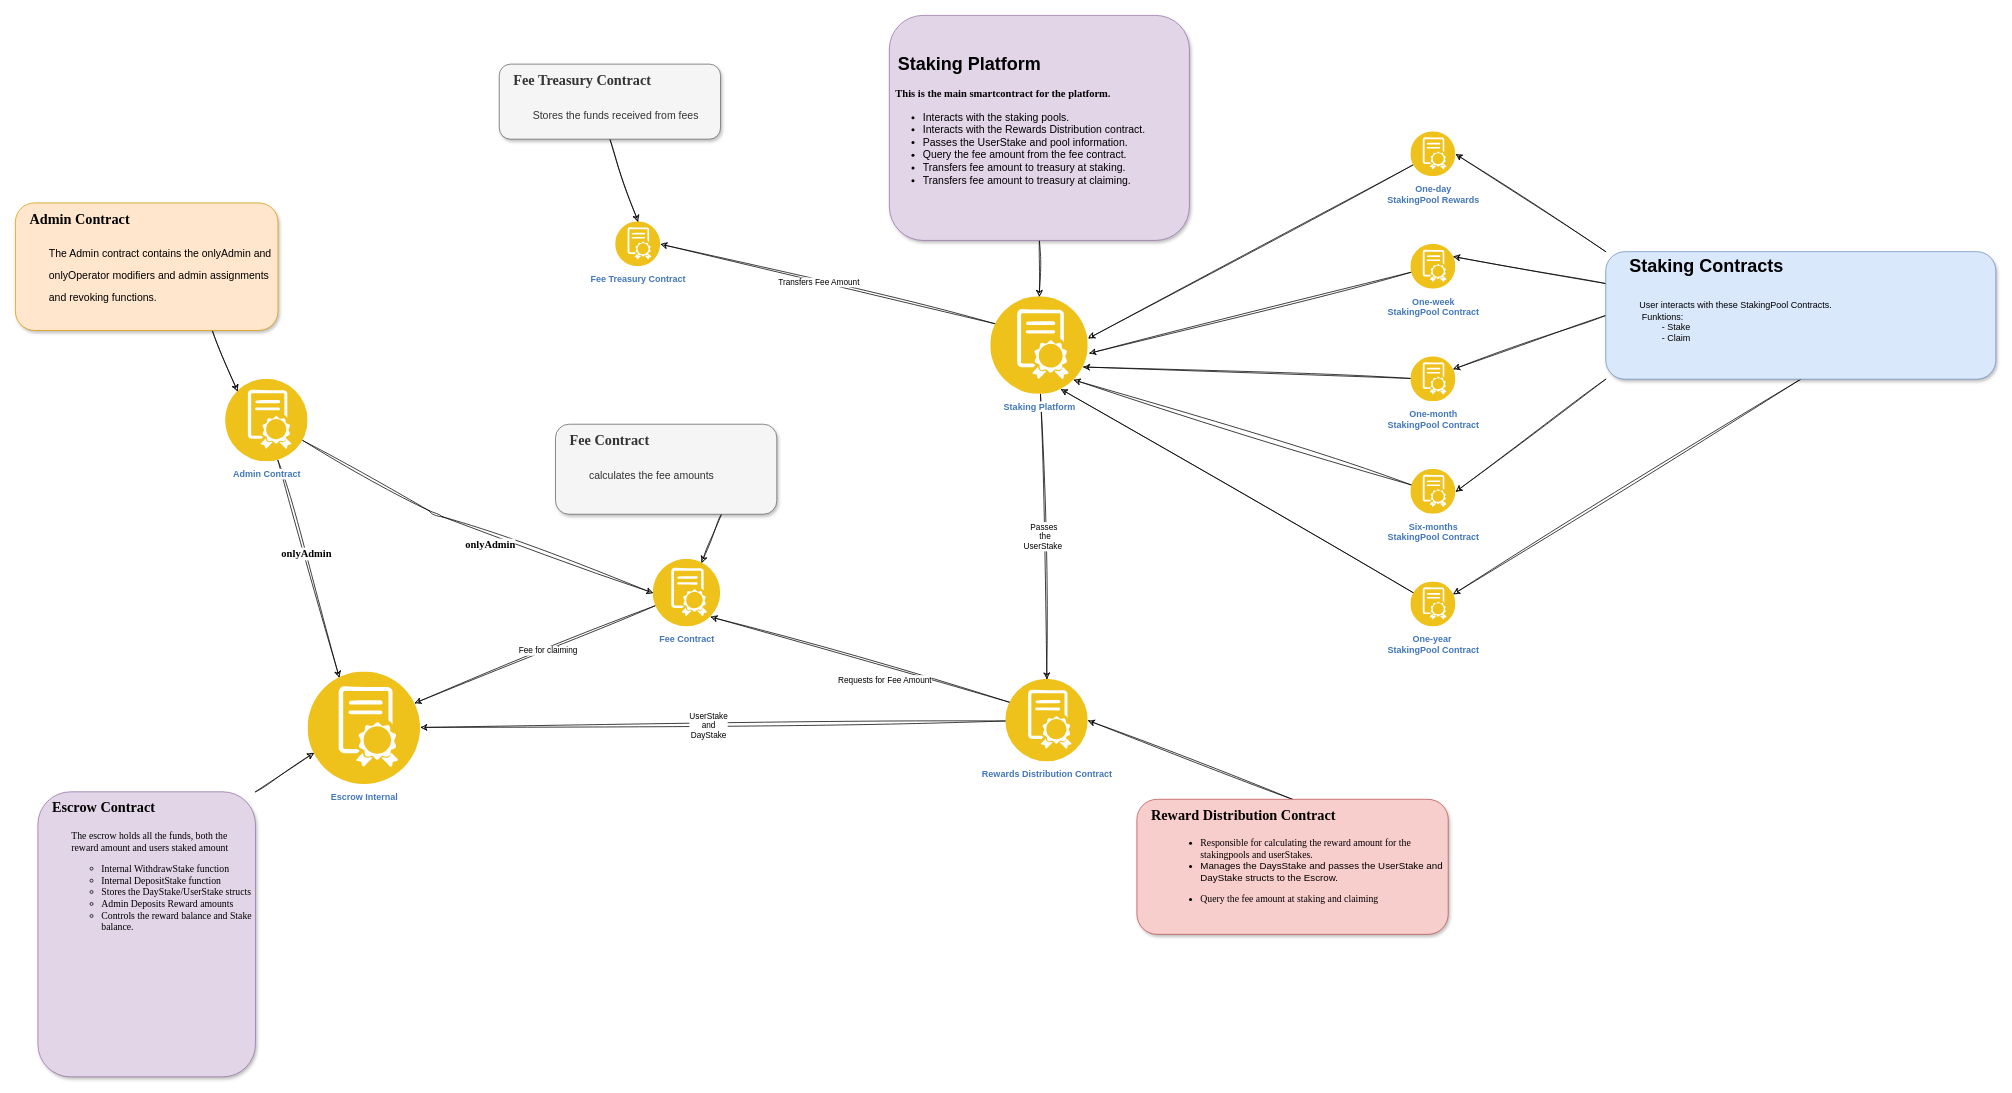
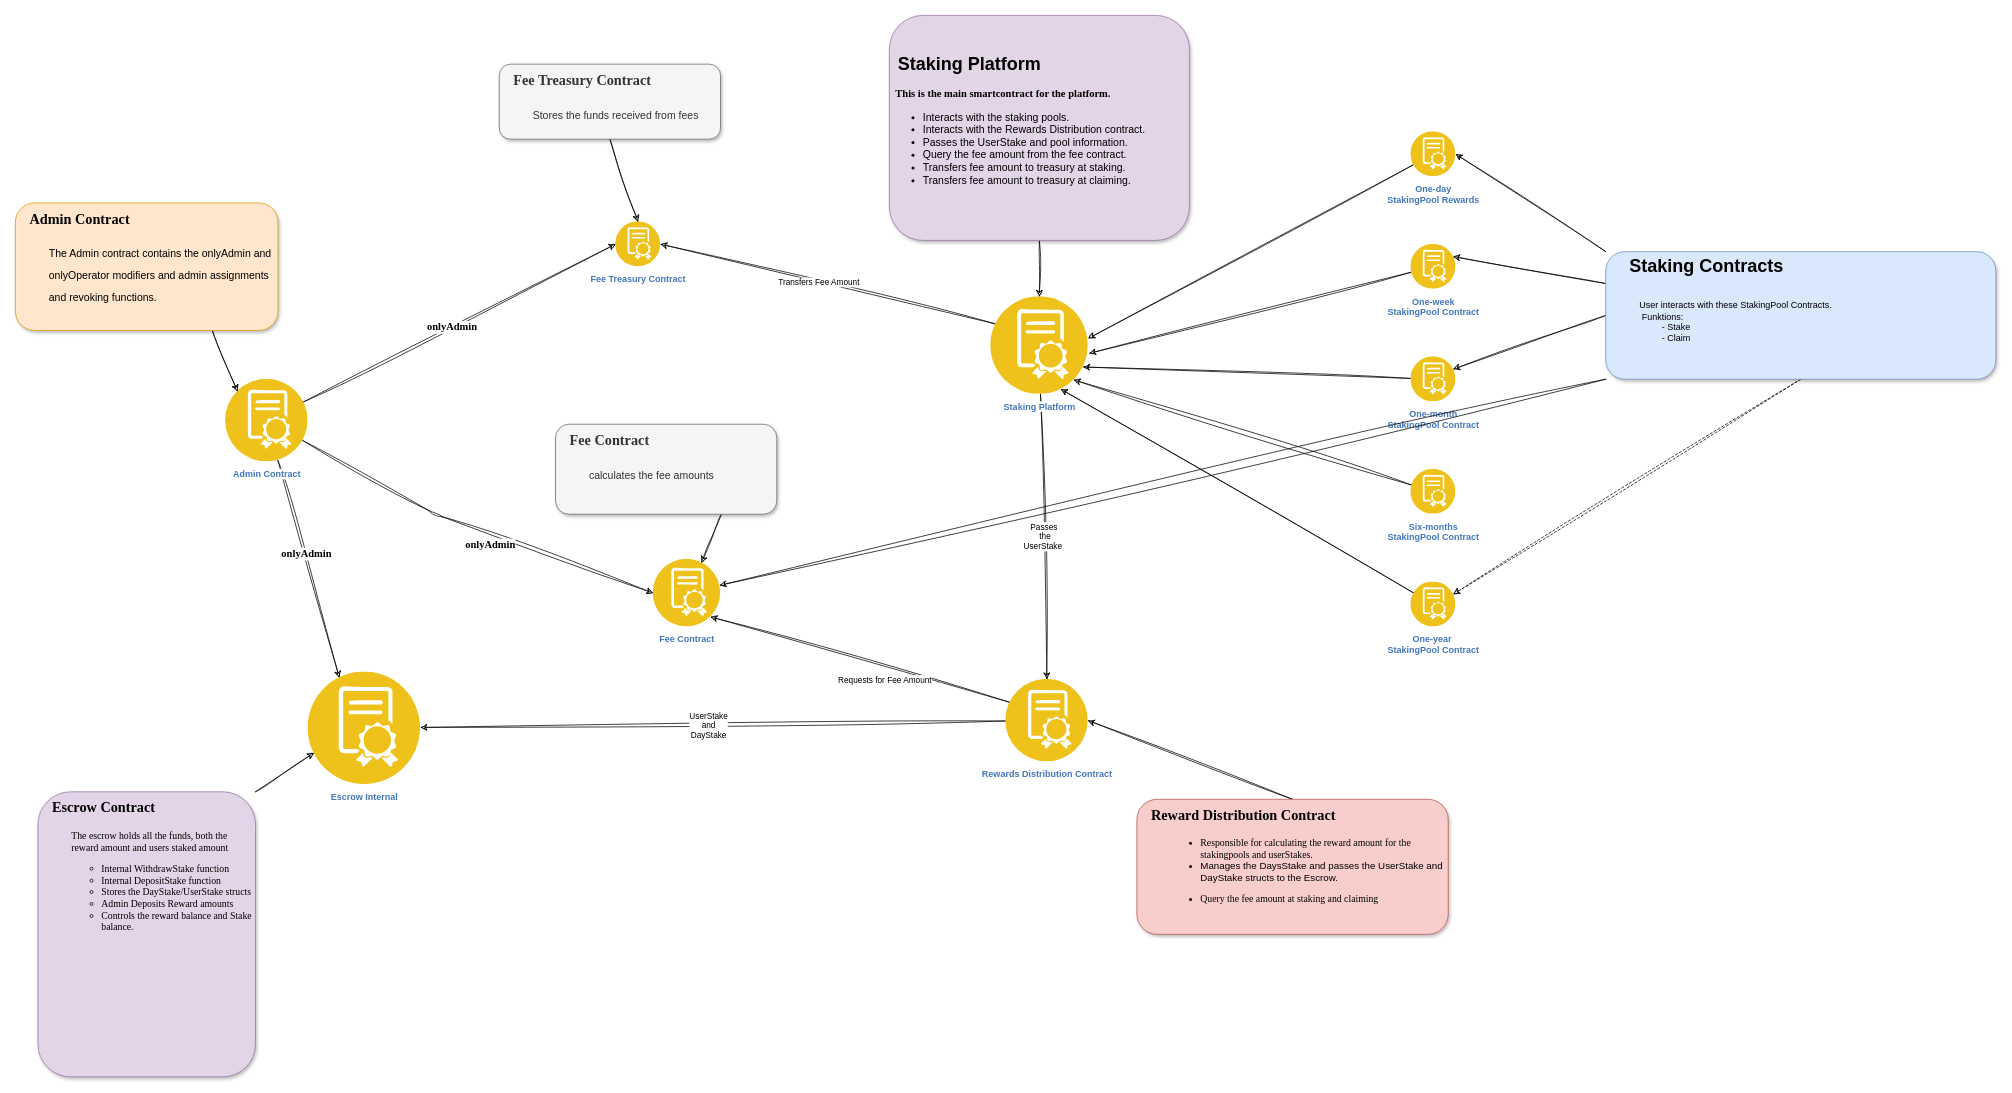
+ <mxCell id="6" style="edgeStyle=none;html=1;entryX=0;entryY=0.5;entryDx=0;entryDy=0;sketch=1;curveFitting=1;jiggle=2;" parent="1" source="8" target="15" edge="1"><mxGeometry relative="1" as="geometry" /></mxCell>
+ <mxCell id="7" value="&lt;meta charset=&quot;utf-8&quot;&gt;&lt;b style=&quot;border-color: var(--border-color); color: rgb(0, 0, 0); font-family: Verdana; font-size: 14px; font-style: normal; font-variant-ligatures: normal; font-variant-caps: normal; letter-spacing: normal; orphans: 2; text-align: center; text-indent: 0px; text-transform: none; widows: 2; word-spacing: 0px; -webkit-text-stroke-width: 0px; text-decoration-thickness: initial; text-decoration-style: initial; text-decoration-color: initial;&quot;&gt;onlyAdmin&lt;/b&gt;" style="edgeLabel;html=1;align=center;verticalAlign=middle;resizable=0;points=[];sketch=1;curveFitting=1;jiggle=2;" parent="6" vertex="1" connectable="0"><mxGeometry x="-0.055" relative="1" as="geometry"><mxPoint x="1" as="offset" /></mxGeometry></mxCell>
- <mxCell id="36" style="edgeStyle=none;sketch=1;hachureGap=4;jiggle=2;curveFitting=1;html=1;exitX=0;exitY=1;exitDx=0;exitDy=0;fontFamily=Verdana;fontSize=14;entryX=1;entryY=0.5;entryDx=0;entryDy=0;" parent="1" source="38" target="28" edge="1"><mxGeometry relative="1" as="geometry"><mxPoint x="1890" y="635" as="targetPoint" /></mxGeometry></mxCell>
+ <mxCell id="36" style="edgeStyle=none;sketch=1;hachureGap=4;jiggle=2;curveFitting=1;html=1;exitX=0;exitY=1;exitDx=0;exitDy=0;fontFamily=Verdana;fontSize=14;" parent="1" source="38" target="21" edge="1"><mxGeometry relative="1" as="geometry"><mxPoint x="1890" y="635" as="targetPoint" /></mxGeometry></mxCell>
- <mxCell id="37" style="edgeStyle=none;sketch=1;hachureGap=4;jiggle=2;curveFitting=1;html=1;exitX=0.5;exitY=1;exitDx=0;exitDy=0;entryX=1;entryY=0.25;entryDx=0;entryDy=0;fontFamily=Verdana;fontSize=14;" parent="1" source="38" target="30" edge="1"><mxGeometry relative="1" as="geometry" /></mxCell>
+ <mxCell id="37" style="edgeStyle=none;sketch=1;hachureGap=4;jiggle=2;curveFitting=1;html=1;exitX=0.5;exitY=1;exitDx=0;exitDy=0;entryX=1;entryY=0.25;entryDx=0;entryDy=0;fontFamily=Verdana;fontSize=14;dashed=1;" parent="1" source="38" target="30" edge="1"><mxGeometry relative="1" as="geometry" /></mxCell>
- <mxCell id="19" style="edgeStyle=none;html=1;entryX=1;entryY=0.25;entryDx=0;entryDy=0;sketch=1;curveFitting=1;jiggle=2;" parent="1" source="21" target="22" edge="1"><mxGeometry relative="1" as="geometry" /></mxCell>
- <mxCell id="20" value="Fee for claiming" style="edgeLabel;html=1;align=center;verticalAlign=middle;resizable=0;points=[];sketch=1;curveFitting=1;jiggle=2;" parent="19" vertex="1" connectable="0"><mxGeometry x="-0.101" y="1" relative="1" as="geometry"><mxPoint as="offset" /></mxGeometry></mxCell>
